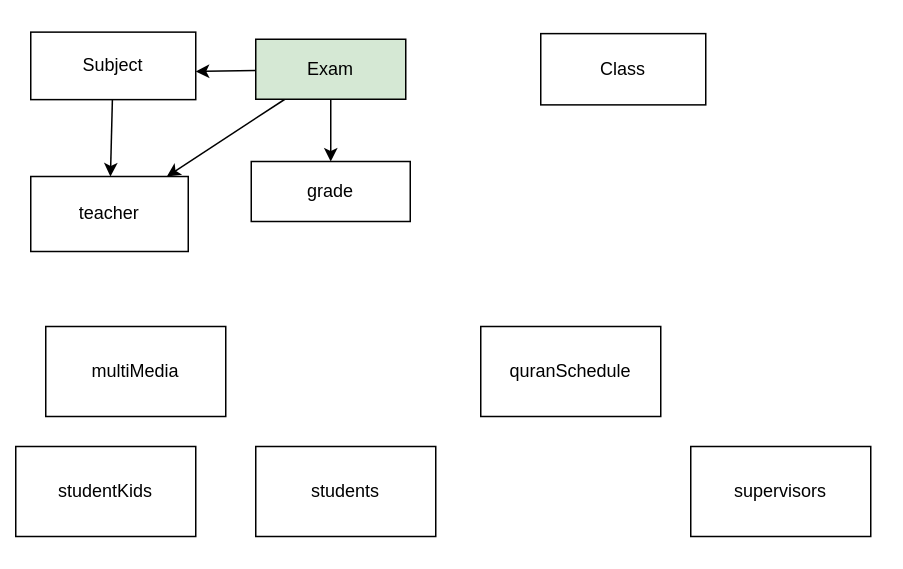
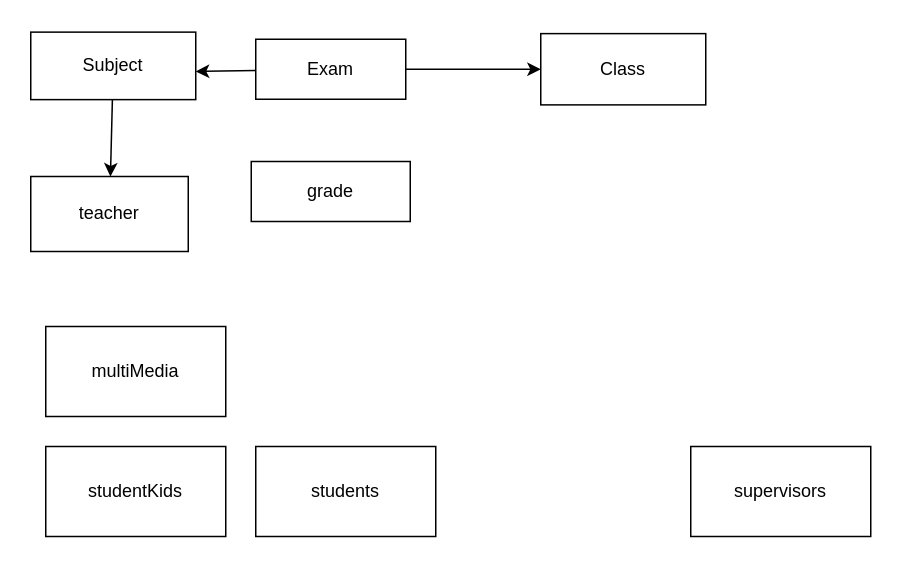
- <mxCell id="5" value="Exam" style="whiteSpace=wrap;html=1;align=center;fillColor=#d5e8d4;" parent="1" vertex="1"><mxGeometry x="170" y="25.5" width="100" height="40" as="geometry" /></mxCell>
+ <mxCell id="5" value="Exam" style="whiteSpace=wrap;html=1;align=center;" parent="1" vertex="1"><mxGeometry x="170" y="25.5" width="100" height="40" as="geometry" /></mxCell>
- <mxCell id="4" value="" style="edgeStyle=none;html=1;" edge="1" parent="1" source="5" target="15"><mxGeometry relative="1" as="geometry" /></mxCell>
- <mxCell id="3" value="" style="edgeStyle=none;html=1;" parent="1" source="5" target="13" edge="1"><mxGeometry relative="1" as="geometry" /></mxCell>
+ <mxCell id="3" value="" style="edgeStyle=none;html=1;" parent="1" source="5" target="8" edge="1"><mxGeometry relative="1" as="geometry" /></mxCell>
- <mxCell id="10" value="quranSchedule" style="whiteSpace=wrap;html=1;" vertex="1" parent="1"><mxGeometry x="320" y="217" width="120" height="60" as="geometry" /></mxCell>
- <mxCell id="11" value="studentKids" style="whiteSpace=wrap;html=1;" vertex="1" parent="1"><mxGeometry x="10" y="297" width="120" height="60" as="geometry" /></mxCell>
+ <mxCell id="11" value="studentKids" style="whiteSpace=wrap;html=1;" vertex="1" parent="1"><mxGeometry x="30" y="297" width="120" height="60" as="geometry" /></mxCell>
